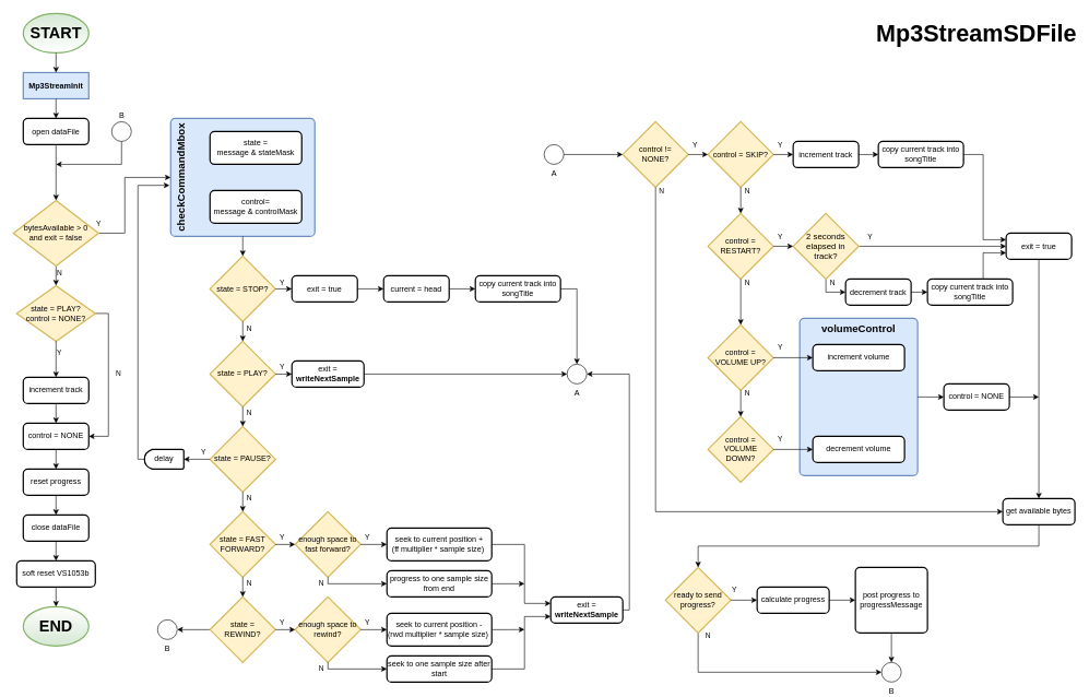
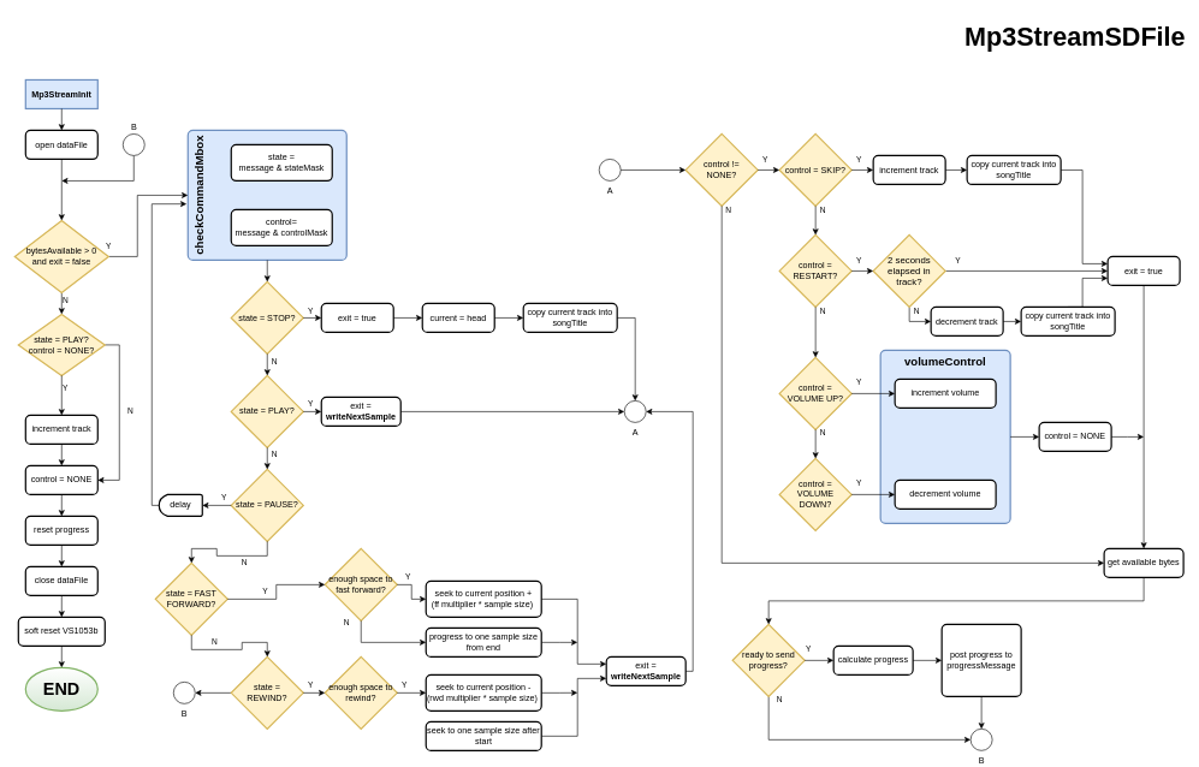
- <mxCell id="2" value="&lt;font style=&quot;font-size: 24px&quot;&gt;&lt;b&gt;START&lt;/b&gt;&lt;/font&gt;" style="strokeWidth=2;html=1;shape=mxgraph.flowchart.start_1;whiteSpace=wrap;align=center;fillColor=#d5e8d4;strokeColor=#82b366;gradientColor=#ffffff;" parent="1" vertex="1"><mxGeometry x="35" y="20" width="100" height="60" as="geometry" /></mxCell>
- <mxCell id="5" style="edgeStyle=orthogonalEdgeStyle;rounded=0;orthogonalLoop=1;jettySize=auto;html=1;exitX=0.5;exitY=1;exitDx=0;exitDy=0;exitPerimeter=0;entryX=0.5;entryY=0;entryDx=0;entryDy=0;startArrow=none;startFill=0;" parent="1" source="2" target="4" edge="1"><mxGeometry relative="1" as="geometry" /></mxCell>
- <mxCell id="17" value="state = FAST&lt;br&gt;FORWARD?" style="strokeWidth=2;html=1;shape=mxgraph.flowchart.decision;whiteSpace=wrap;align=center;fillColor=#fff2cc;strokeColor=#d6b656;" parent="1" vertex="1"><mxGeometry x="320" y="780" width="100" height="100" as="geometry" /></mxCell>
+ <mxCell id="17" value="state = FAST&lt;br&gt;FORWARD?" style="strokeWidth=2;html=1;shape=mxgraph.flowchart.decision;whiteSpace=wrap;align=center;fillColor=#fff2cc;strokeColor=#d6b656;" parent="1" vertex="1"><mxGeometry x="215" y="780" width="100" height="100" as="geometry" /></mxCell>
- <mxCell id="35" value="enough space to fast forward?" style="strokeWidth=2;html=1;shape=mxgraph.flowchart.decision;whiteSpace=wrap;align=center;fillColor=#fff2cc;strokeColor=#d6b656;" parent="1" vertex="1"><mxGeometry x="450" y="780" width="100" height="100" as="geometry" /></mxCell>
+ <mxCell id="35" value="enough space to fast forward?" style="strokeWidth=2;html=1;shape=mxgraph.flowchart.decision;whiteSpace=wrap;align=center;fillColor=#fff2cc;strokeColor=#d6b656;" parent="1" vertex="1"><mxGeometry x="450" y="760" width="100" height="100" as="geometry" /></mxCell>
- <mxCell id="47" value="N" style="edgeStyle=orthogonalEdgeStyle;rounded=0;orthogonalLoop=1;jettySize=auto;html=1;exitX=0.5;exitY=1;exitDx=0;exitDy=0;exitPerimeter=0;entryX=0;entryY=0.5;entryDx=0;entryDy=0;startArrow=none;startFill=0;" parent="1" source="37" target="46" edge="1"><mxGeometry x="-0.8" y="-10" relative="1" as="geometry"><Array as="points"><mxPoint x="500" y="1020" /></Array><mxPoint x="-10" y="-10" as="offset" /></mxGeometry></mxCell>
